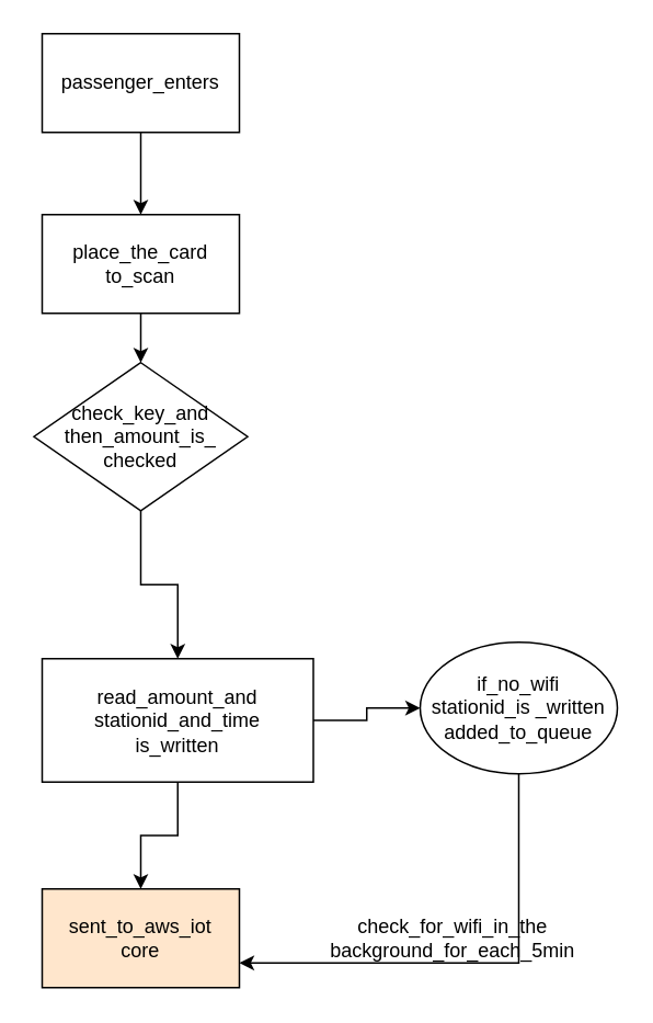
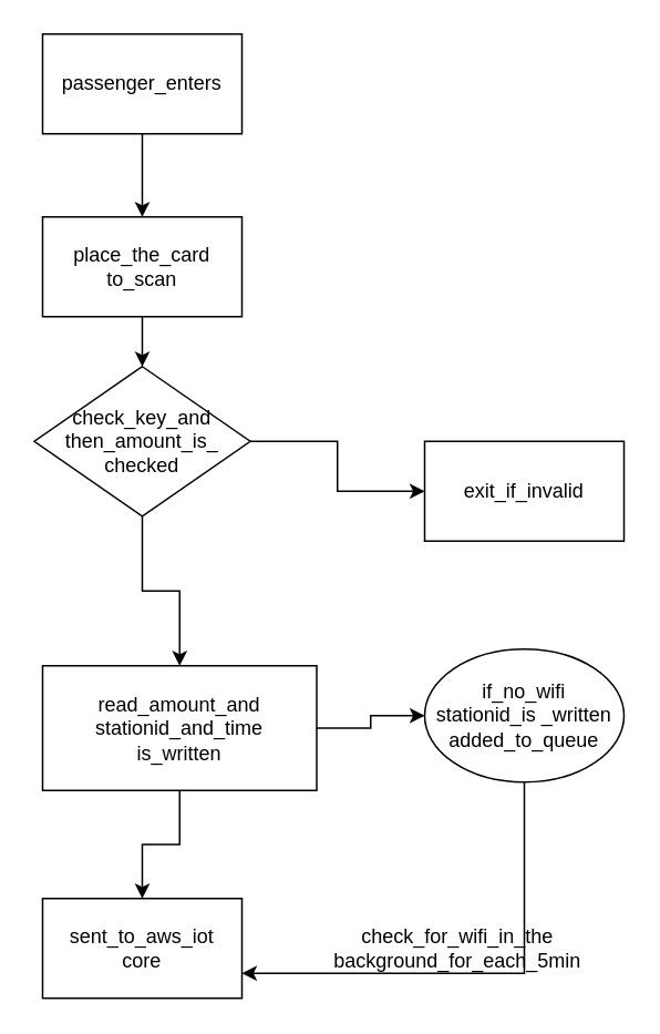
+ <mxCell id="6" value="" style="edgeStyle=orthogonalEdgeStyle;rounded=0;orthogonalLoop=1;jettySize=auto;html=1;" edge="1" parent="1" source="8" target="9"><mxGeometry relative="1" as="geometry" /></mxCell>
+ <mxCell id="9" value="exit_if_invalid" style="whiteSpace=wrap;html=1;rounded=0;" vertex="1" parent="1"><mxGeometry x="255" y="265" width="120" height="60" as="geometry" /></mxCell>
- <mxCell id="15" value="sent_to_aws_iot&lt;div&gt;core&lt;/div&gt;" style="whiteSpace=wrap;html=1;rounded=0;fillColor=#ffe6cc;" vertex="1" parent="1"><mxGeometry x="25" y="540" width="120" height="60" as="geometry" /></mxCell>
+ <mxCell id="15" value="sent_to_aws_iot&lt;div&gt;core&lt;/div&gt;" style="whiteSpace=wrap;html=1;rounded=0;" vertex="1" parent="1"><mxGeometry x="25" y="540" width="120" height="60" as="geometry" /></mxCell>
